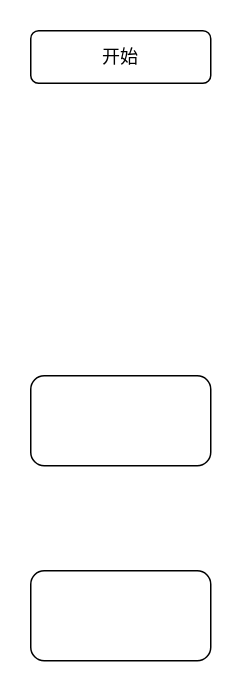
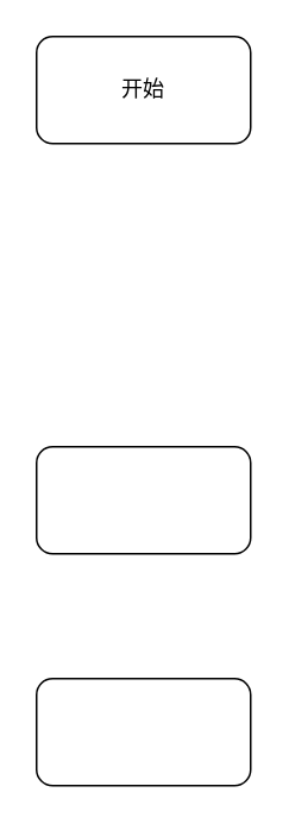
- <mxCell id="2" value="开始" style="rounded=1;whiteSpace=wrap;html=1;" vertex="1" parent="1"><mxGeometry x="20" y="20" width="120" height="35" as="geometry" /></mxCell>
+ <mxCell id="2" value="开始" style="rounded=1;whiteSpace=wrap;html=1;" vertex="1" parent="1"><mxGeometry x="20" y="20" width="120" height="60" as="geometry" /></mxCell>
